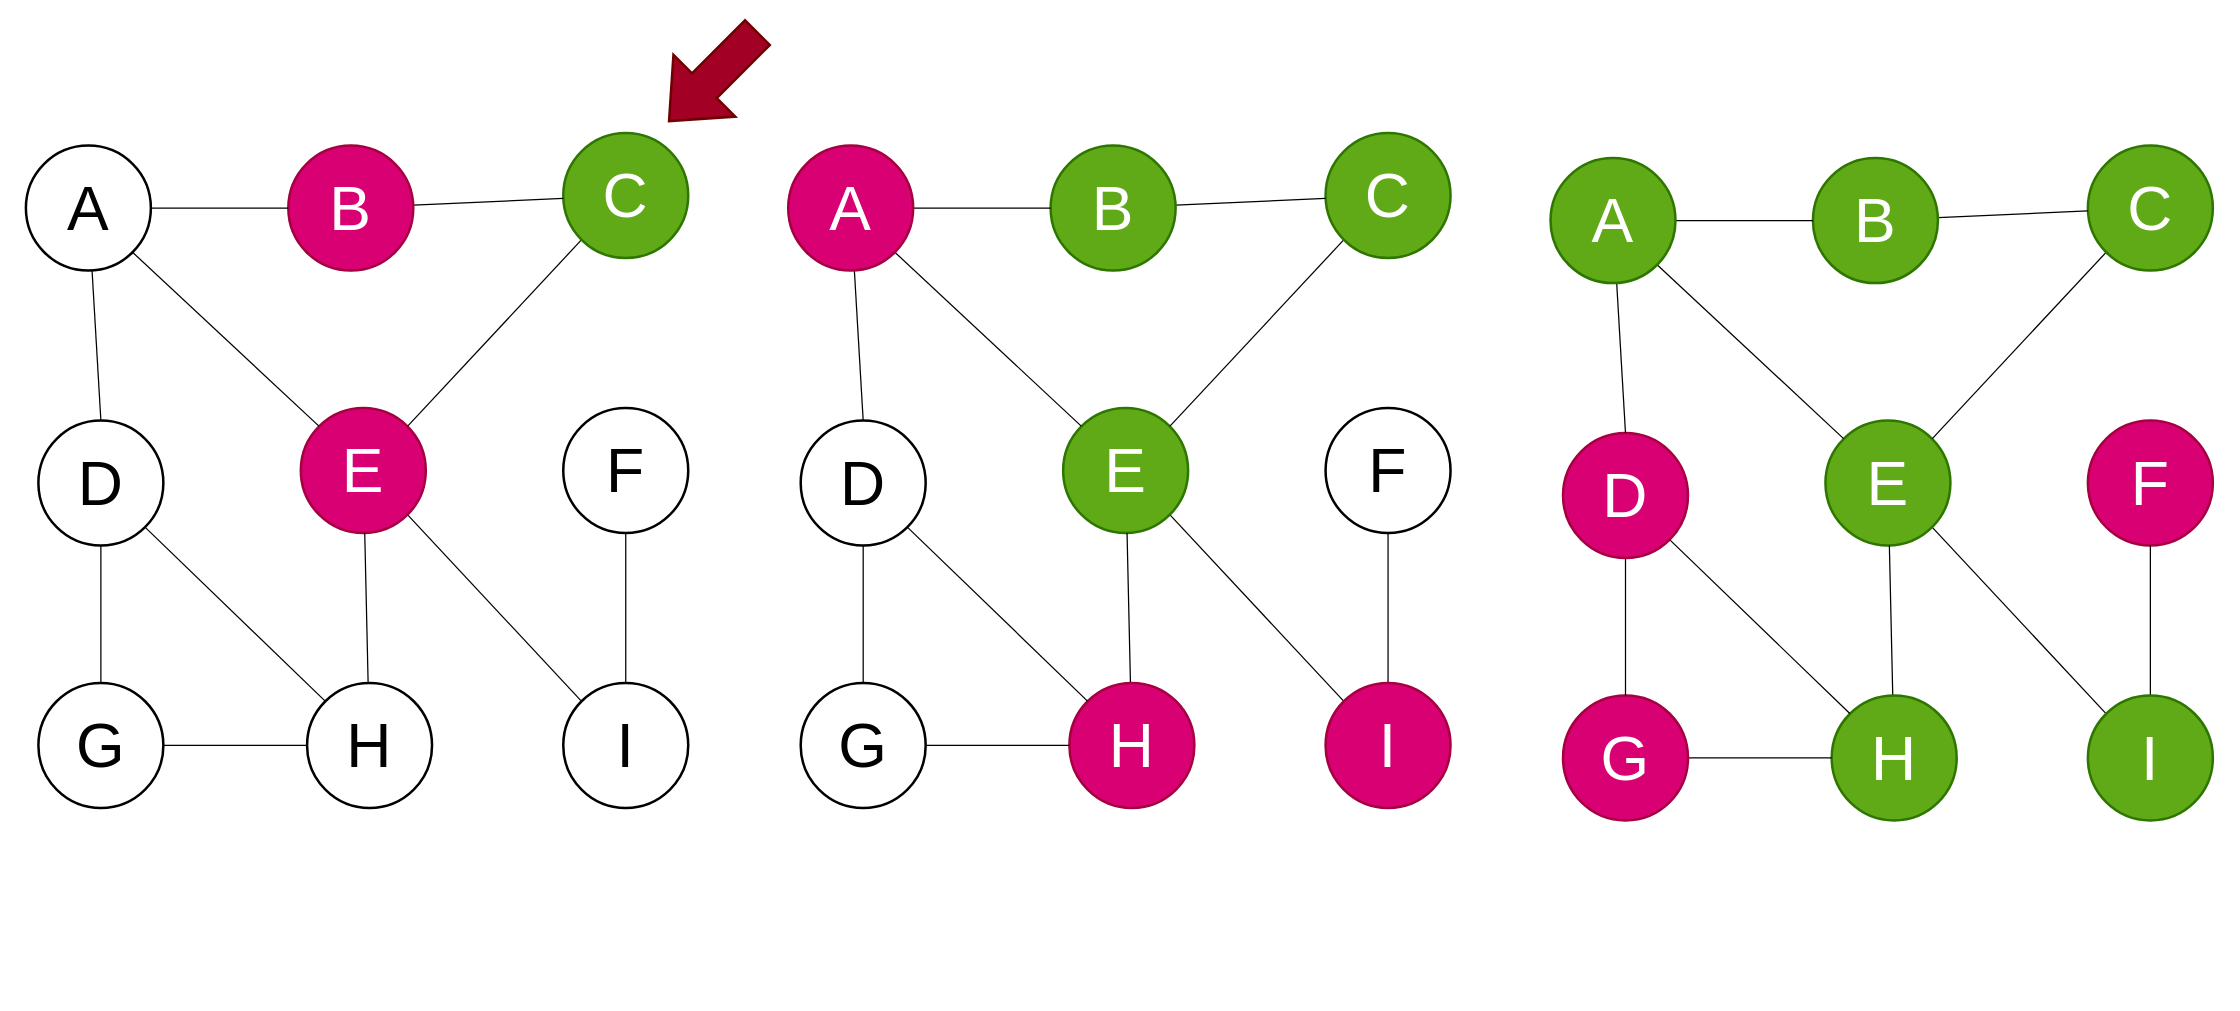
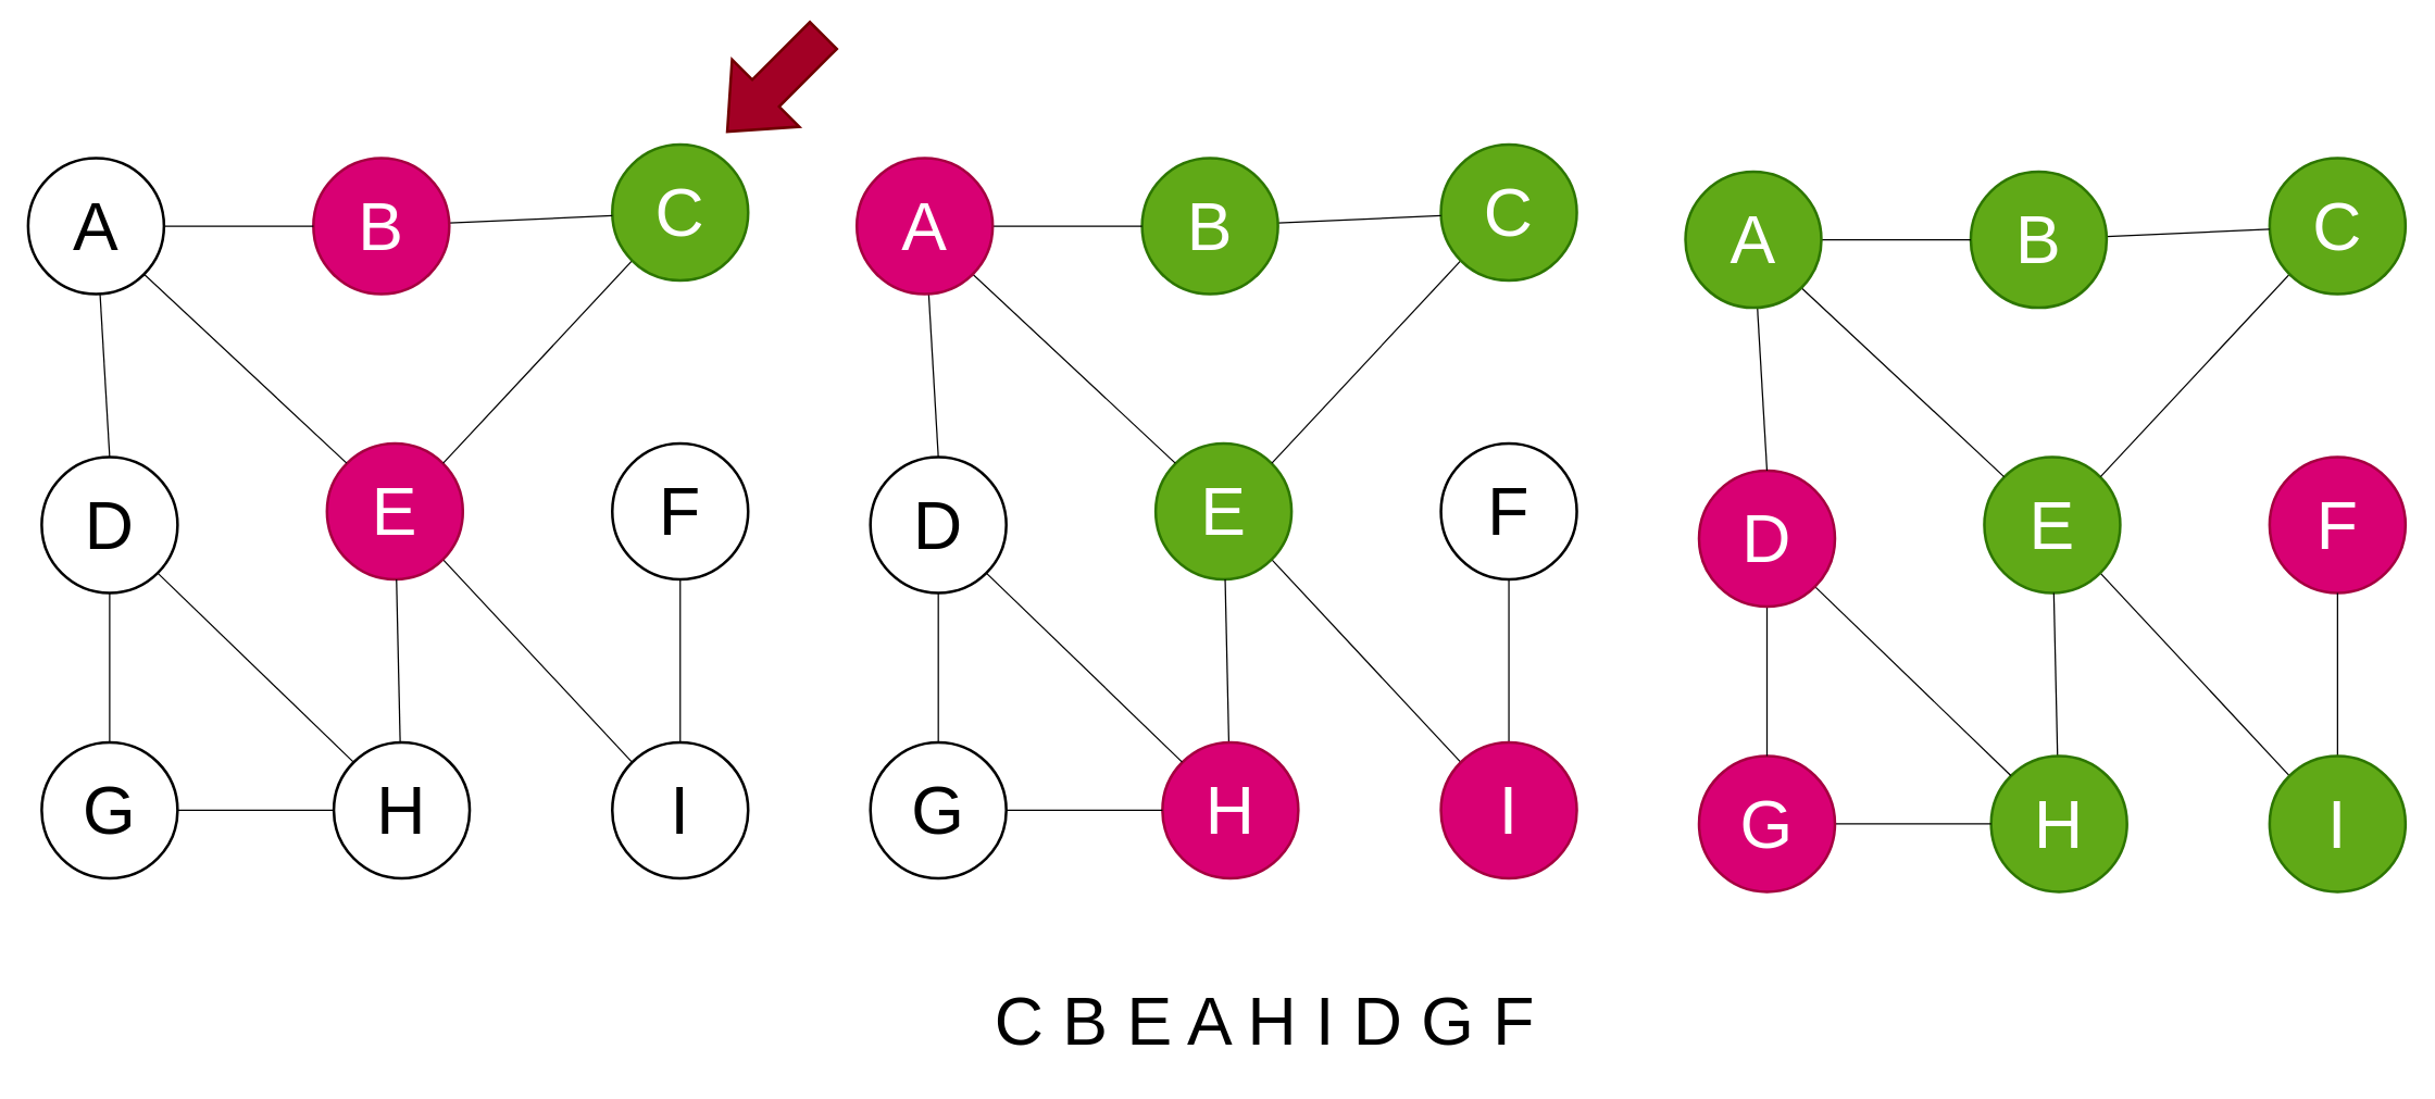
+ <mxCell id="22" value="C B E A H I D G F" style="text;html=1;align=center;verticalAlign=middle;resizable=0;points=[];autosize=1;fontSize=50;" vertex="1" parent="1"><mxGeometry x="720" y="710" width="420" height="70" as="geometry" /></mxCell>
